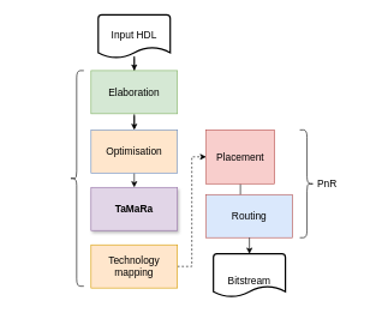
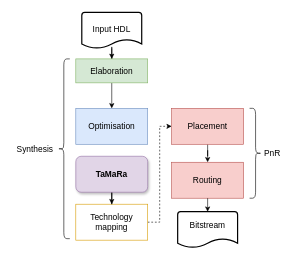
- <mxCell id="6" value="&lt;font style=&quot;font-size: 14px;&quot;&gt;Elaboration&lt;/font&gt;" style="rounded=0;whiteSpace=wrap;html=1;glass=0;fillColor=#d5e8d4;strokeColor=#82b366;" parent="1" vertex="1"><mxGeometry x="126" y="97.5" width="120" height="60" as="geometry" /></mxCell>
+ <mxCell id="6" value="&lt;font style=&quot;font-size: 14px;&quot;&gt;Elaboration&lt;/font&gt;" style="rounded=0;whiteSpace=wrap;html=1;glass=0;fillColor=#d5e8d4;strokeColor=#82b366;" parent="1" vertex="1"><mxGeometry x="126" y="97.5" width="120" height="40" as="geometry" /></mxCell>
- <mxCell id="9" value="&lt;font style=&quot;font-size: 14px;&quot;&gt;Optimisation&lt;/font&gt;" style="rounded=0;whiteSpace=wrap;html=1;glass=0;fillColor=#ffe6cc;strokeColor=#6c8ebf;" parent="1" vertex="1"><mxGeometry x="126" y="180" width="120" height="60" as="geometry" /></mxCell>
+ <mxCell id="9" value="&lt;font style=&quot;font-size: 14px;&quot;&gt;Optimisation&lt;/font&gt;" style="rounded=0;whiteSpace=wrap;html=1;glass=0;fillColor=#dae8fc;strokeColor=#6c8ebf;" parent="1" vertex="1"><mxGeometry x="126" y="180" width="120" height="60" as="geometry" /></mxCell>
- <mxCell id="13" value="&lt;font style=&quot;font-size: 14px;&quot;&gt;Placement&lt;/font&gt;" style="rounded=0;whiteSpace=wrap;html=1;glass=0;fillColor=#f8cecc;strokeColor=#b85450;" parent="1" vertex="1"><mxGeometry x="286" y="180" width="95" height="75" as="geometry" /></mxCell>
+ <mxCell id="13" value="&lt;font style=&quot;font-size: 14px;&quot;&gt;Placement&lt;/font&gt;" style="rounded=0;whiteSpace=wrap;html=1;glass=0;fillColor=#f8cecc;strokeColor=#b85450;" parent="1" vertex="1"><mxGeometry x="286" y="180" width="120" height="60" as="geometry" /></mxCell>
+ <mxCell id="17" value="&lt;font style=&quot;font-size: 14px;&quot;&gt;Synthesis&lt;/font&gt;" style="text;html=1;align=center;verticalAlign=middle;whiteSpace=wrap;rounded=0;" parent="1" vertex="1"><mxGeometry x="20" y="232.5" width="76" height="30" as="geometry" /></mxCell>
- <mxCell id="8" style="edgeStyle=orthogonalEdgeStyle;rounded=0;orthogonalLoop=1;jettySize=auto;html=1;exitX=0.5;exitY=1;exitDx=0;exitDy=0;entryX=0.5;entryY=0;entryDx=0;entryDy=0;" edge="1" parent="1" source="9" target="22"><mxGeometry relative="1" as="geometry" /></mxCell>
- <mxCell id="22" value="&lt;font style=&quot;font-size: 14px;&quot;&gt;&lt;b&gt;TaMaRa&lt;/b&gt;&lt;/font&gt;" style="rounded=0;whiteSpace=wrap;html=1;glass=0;fillColor=#e1d5e7;strokeColor=#9673a6;gradientColor=none;shadow=1;" vertex="1" parent="1"><mxGeometry x="126" y="260" width="120" height="60" as="geometry" /></mxCell>
+ <mxCell id="22" value="&lt;font style=&quot;font-size: 14px;&quot;&gt;&lt;b&gt;TaMaRa&lt;/b&gt;&lt;/font&gt;" style="whiteSpace=wrap;html=1;glass=0;fillColor=#e1d5e7;strokeColor=#9673a6;gradientColor=none;shadow=1;rounded=1;" vertex="1" parent="1"><mxGeometry x="126" y="260" width="120" height="60" as="geometry" /></mxCell>
- <mxCell id="14" value="&lt;font style=&quot;font-size: 14px;&quot;&gt;Routing&lt;/font&gt;" style="rounded=0;whiteSpace=wrap;html=1;glass=0;fillColor=#dae8fc;strokeColor=#b85450;" parent="1" vertex="1"><mxGeometry x="286" y="270" width="120" height="60" as="geometry" /></mxCell>
+ <mxCell id="14" value="&lt;font style=&quot;font-size: 14px;&quot;&gt;Routing&lt;/font&gt;" style="rounded=0;whiteSpace=wrap;html=1;glass=0;fillColor=#f8cecc;strokeColor=#b85450;" parent="1" vertex="1"><mxGeometry x="286" y="270" width="120" height="60" as="geometry" /></mxCell>
+ <mxCell id="21" value="" style="edgeStyle=orthogonalEdgeStyle;rounded=0;orthogonalLoop=1;jettySize=auto;html=1;" edge="1" parent="1" source="22" target="11"><mxGeometry relative="1" as="geometry" /></mxCell>
- <mxCell id="11" value="&lt;font style=&quot;font-size: 14px;&quot;&gt;Technology mapping&lt;/font&gt;" style="rounded=0;whiteSpace=wrap;html=1;glass=0;fillColor=#ffe6cc;strokeColor=#d79b00;" parent="1" vertex="1"><mxGeometry x="126" y="340" width="120" height="60" as="geometry" /></mxCell>
+ <mxCell id="11" value="&lt;font style=&quot;font-size: 14px;&quot;&gt;Technology mapping&lt;/font&gt;" style="rounded=0;whiteSpace=wrap;html=1;glass=0;fillColor=#ffffff;strokeColor=#d79b00;" parent="1" vertex="1"><mxGeometry x="126" y="340" width="120" height="60" as="geometry" /></mxCell>
- <mxCell id="15" value="&lt;span style=&quot;font-size: 14px;&quot;&gt;Bitstream&lt;/span&gt;" style="text;html=1;align=center;verticalAlign=middle;whiteSpace=wrap;rounded=0;" parent="1" vertex="1"><mxGeometry x="311" y="375" width="70" height="30" as="geometry" /></mxCell>
+ <mxCell id="15" value="&lt;span style=&quot;font-size: 14px;&quot;&gt;Bitstream&lt;/span&gt;" style="text;html=1;align=center;verticalAlign=middle;whiteSpace=wrap;rounded=0;" parent="1" vertex="1"><mxGeometry x="311" y="360" width="70" height="30" as="geometry" /></mxCell>
